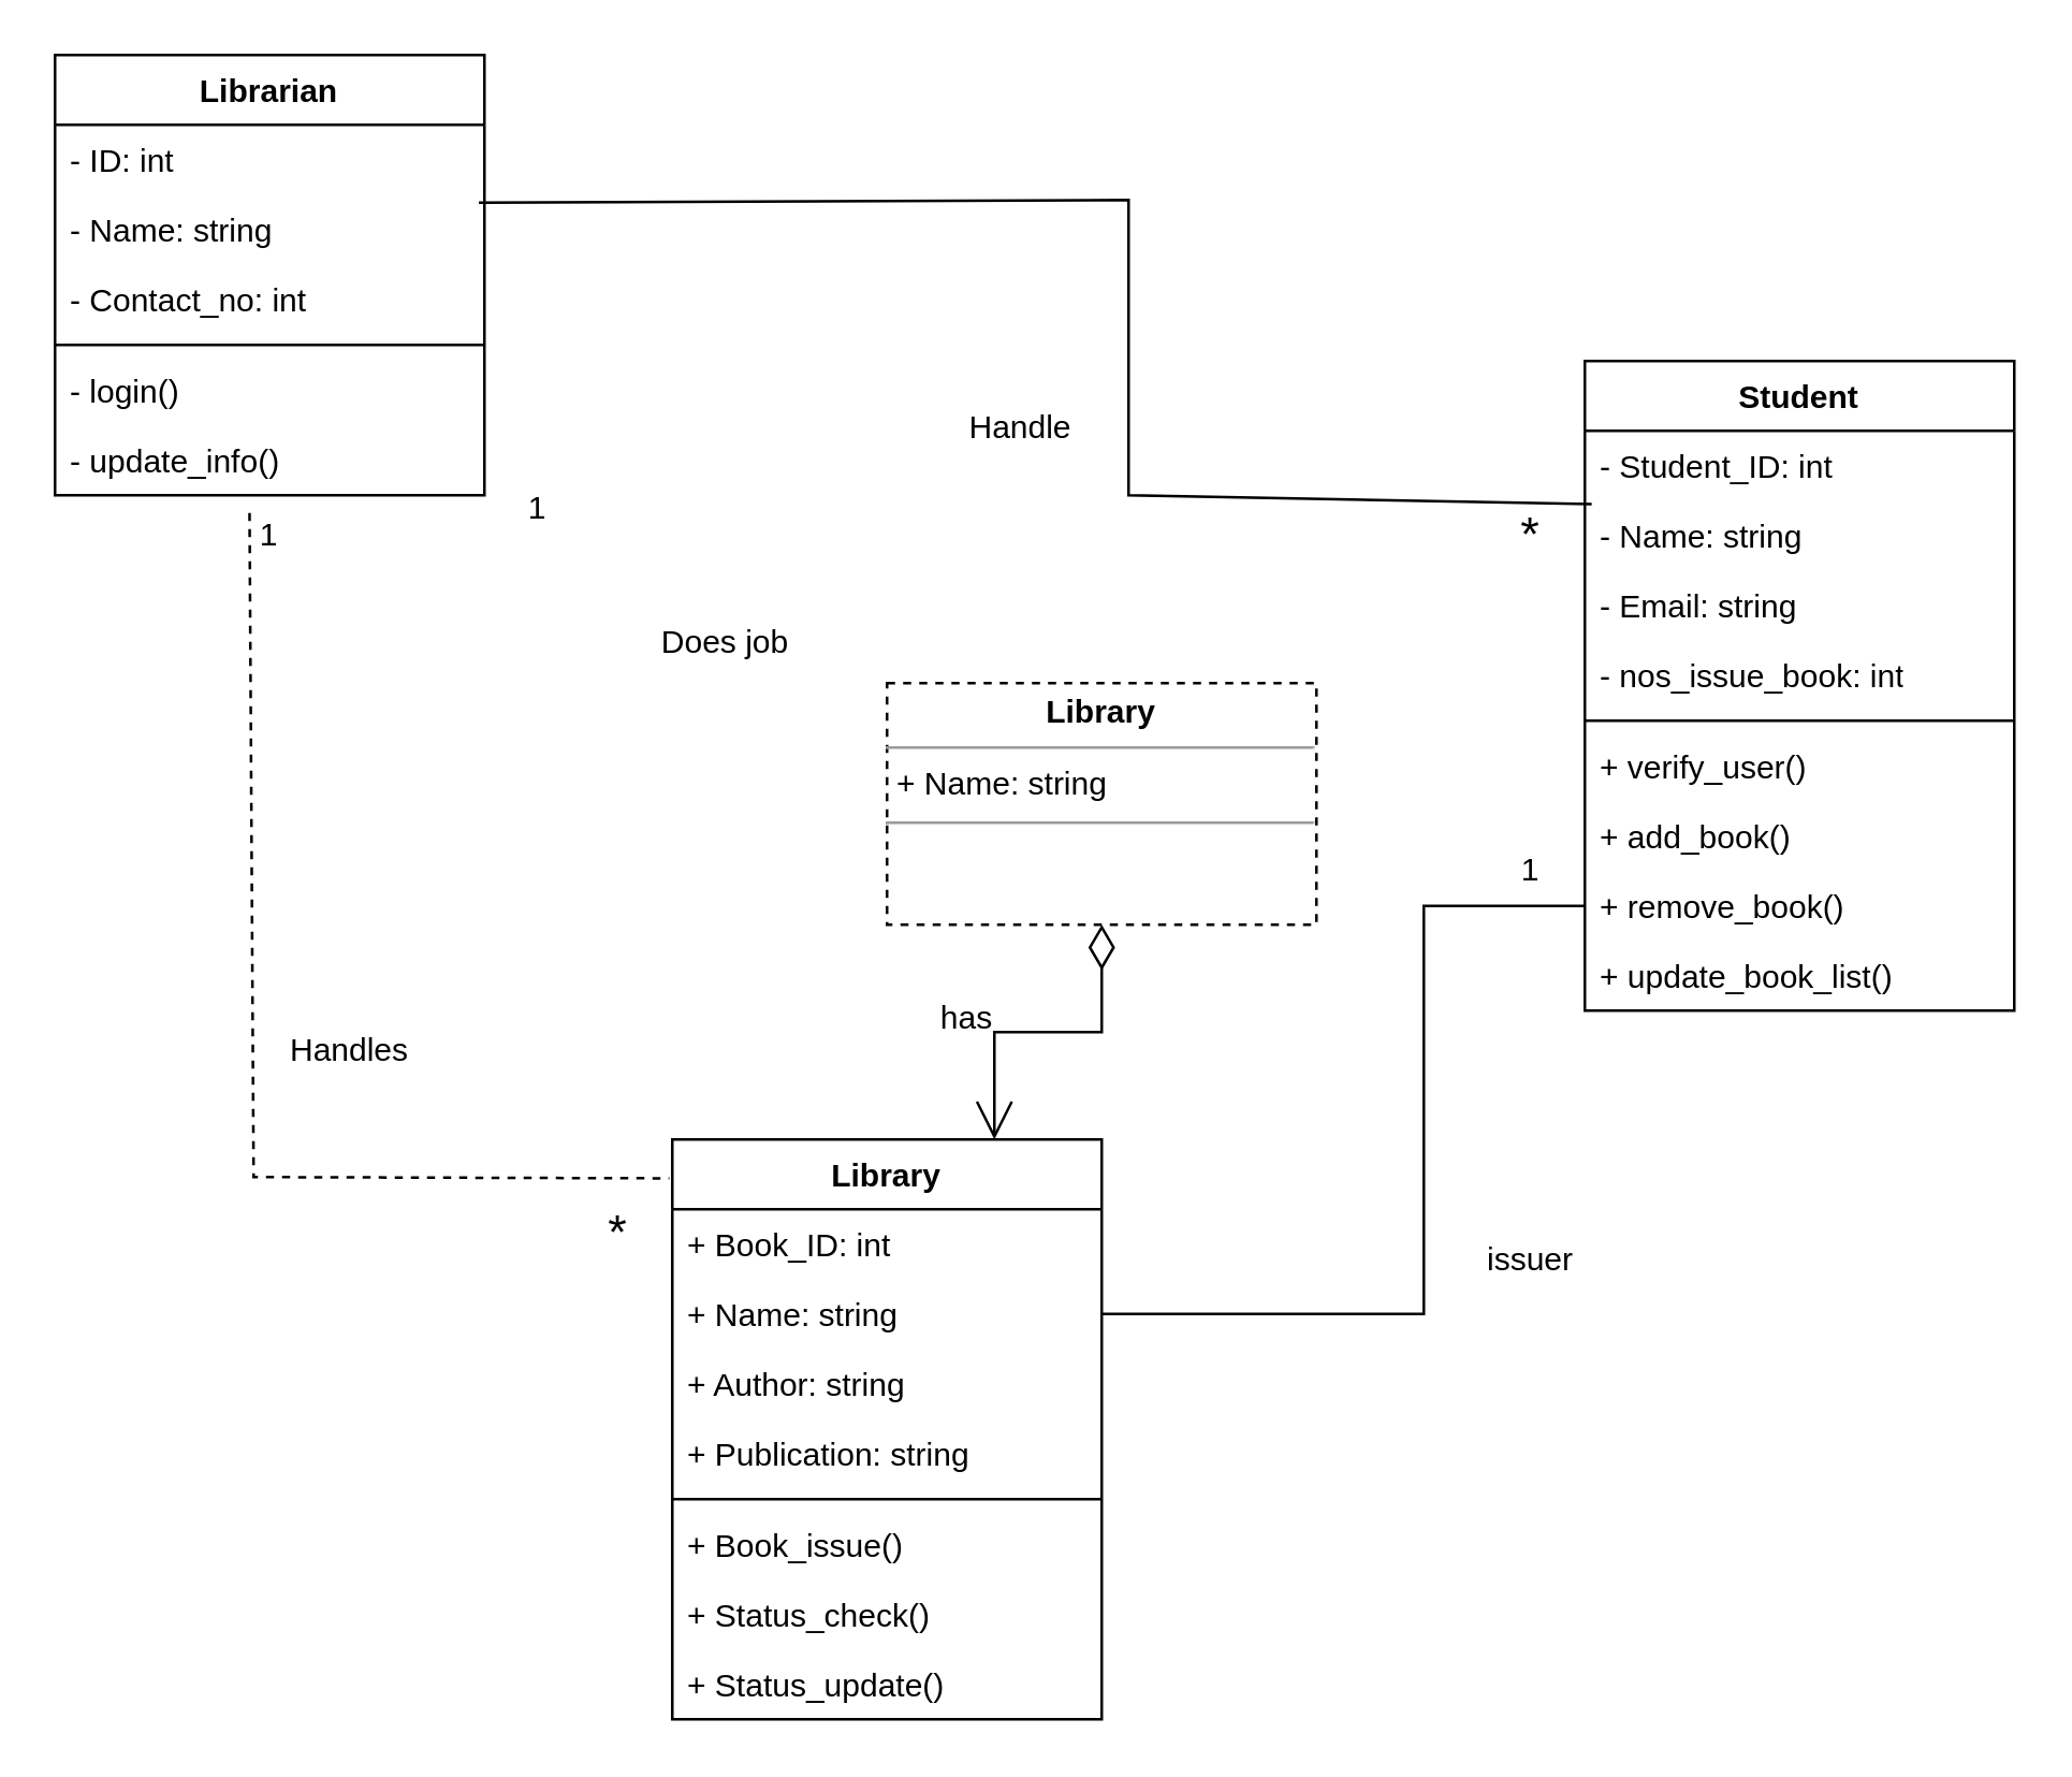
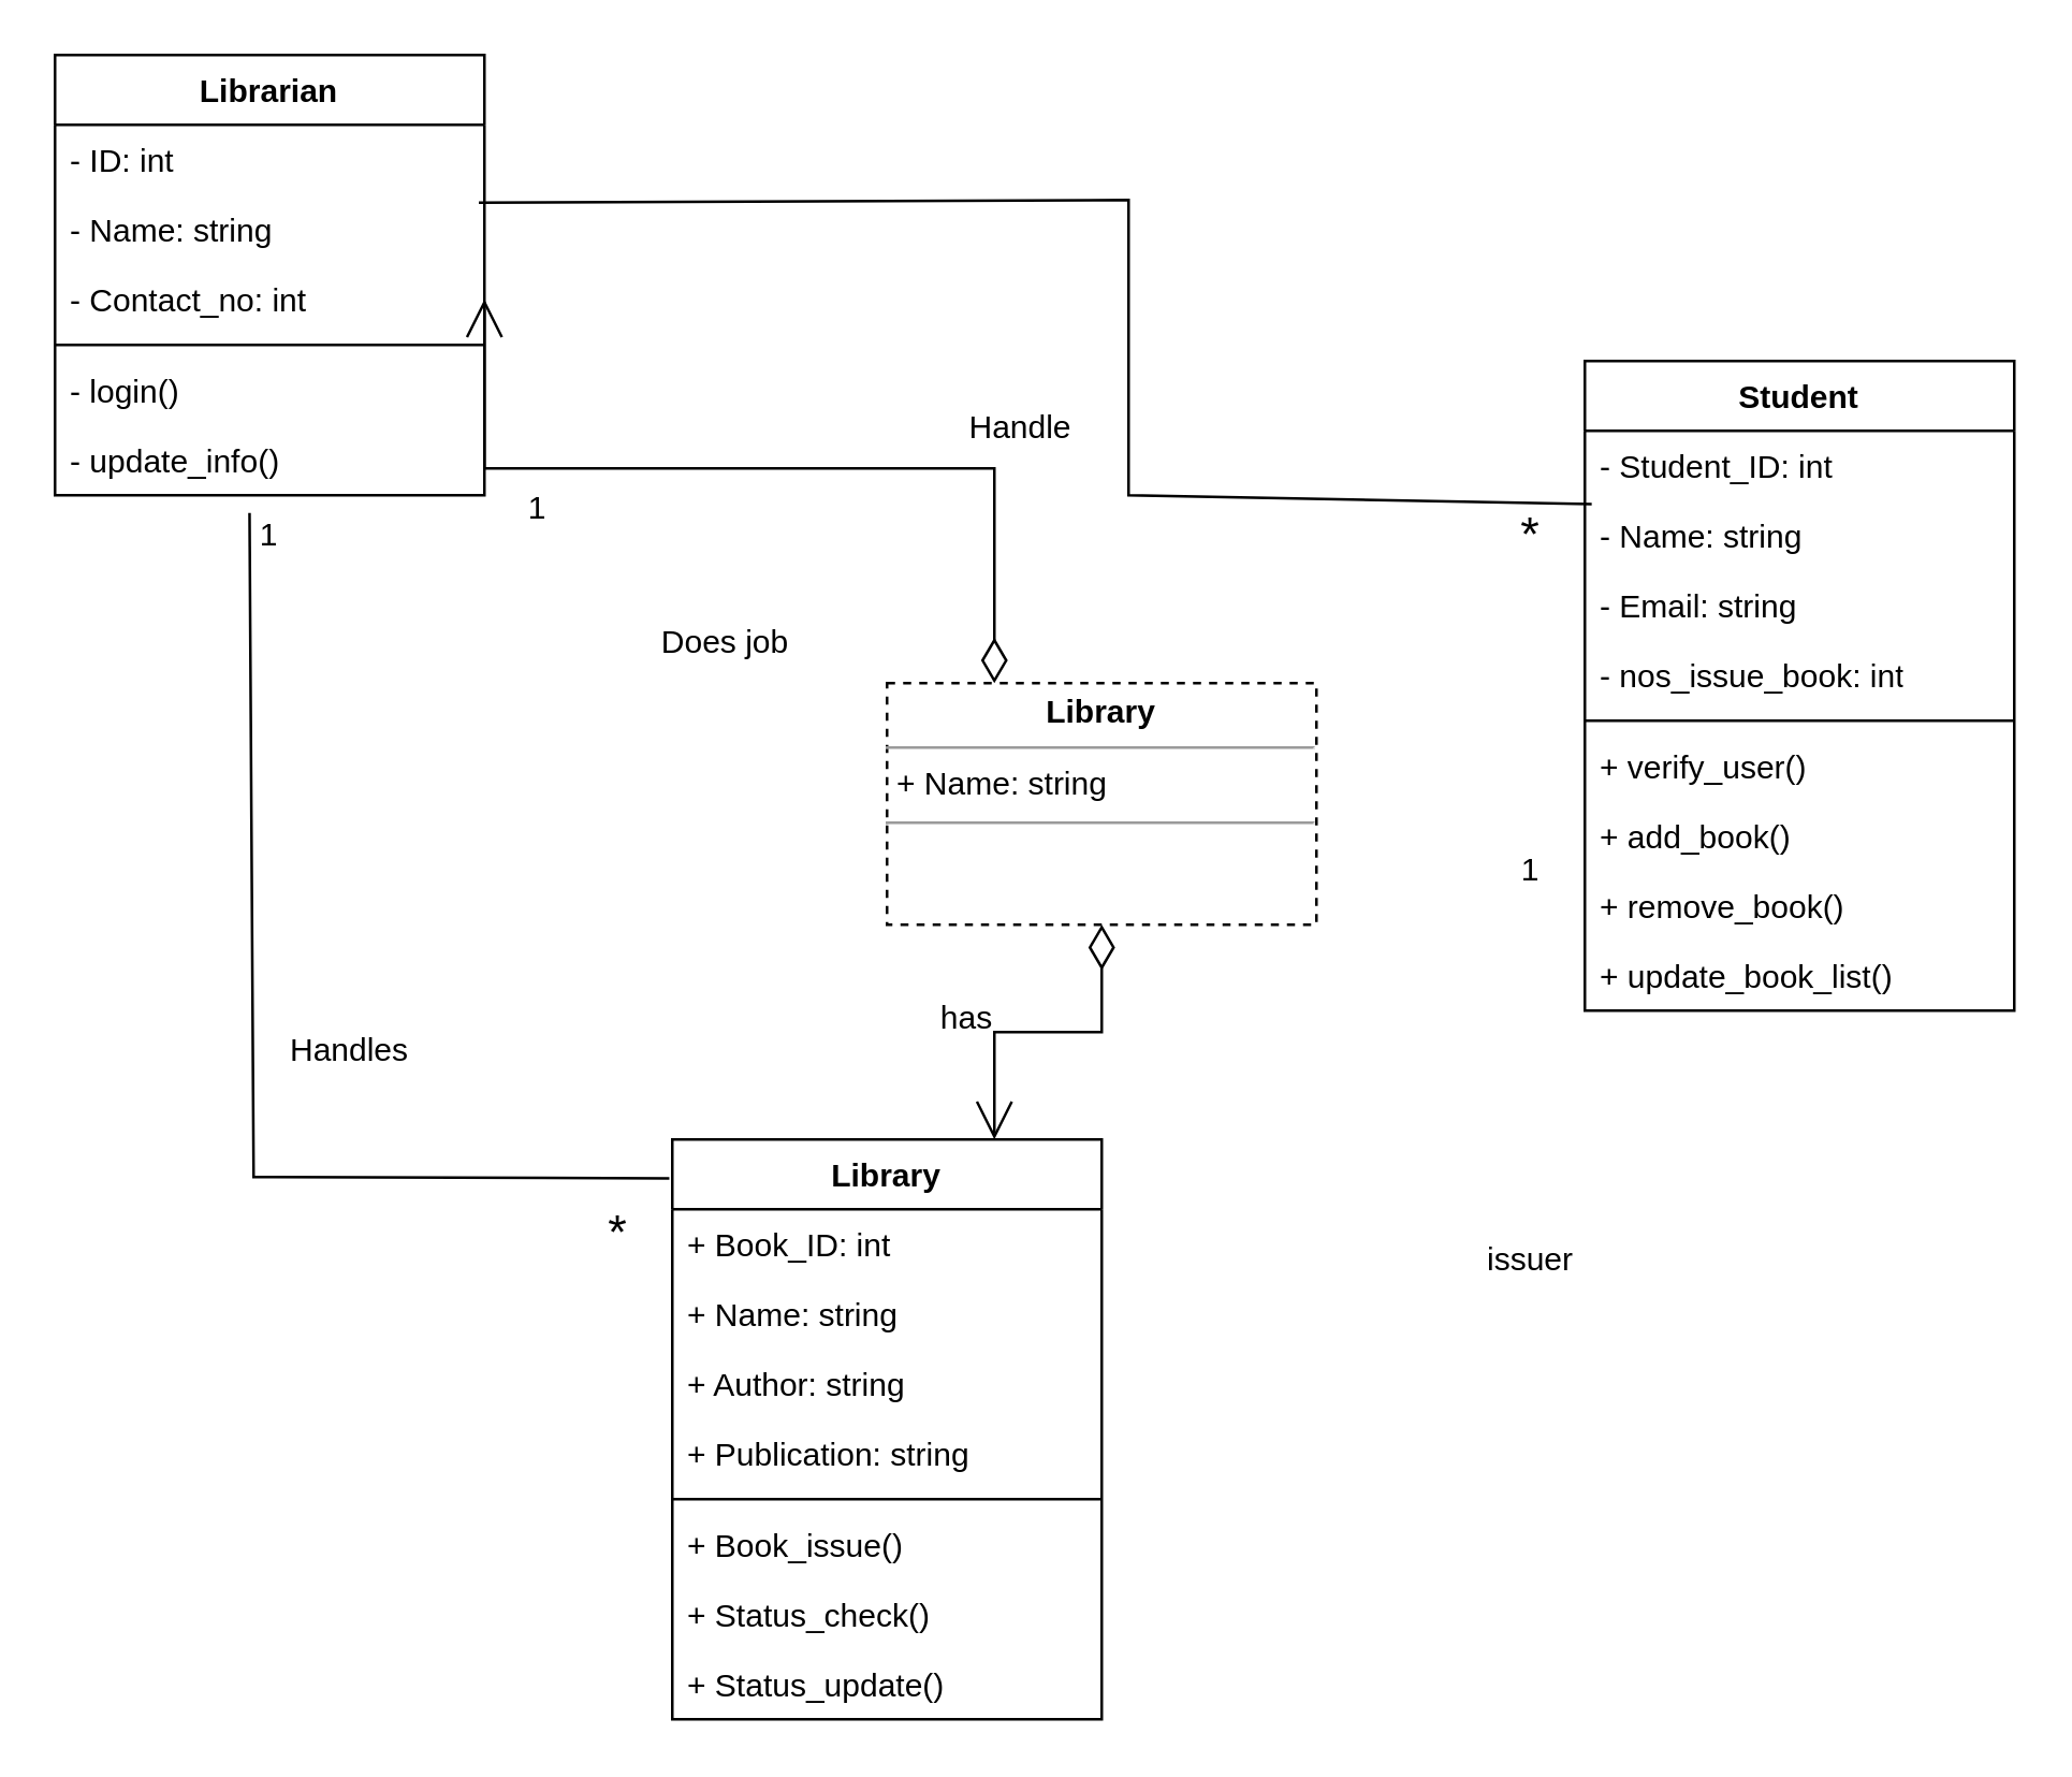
+ <mxCell id="41" value="" style="endArrow=open;html=1;endSize=12;startArrow=diamondThin;startSize=14;startFill=0;edgeStyle=orthogonalEdgeStyle;align=left;verticalAlign=bottom;rounded=0;entryX=1;entryY=0.5;entryDx=0;entryDy=0;exitX=0.25;exitY=0;exitDx=0;exitDy=0;" parent="1" source="28" target="5" edge="1"><mxGeometry x="-0.333" y="100" relative="1" as="geometry"><mxPoint x="430" y="364" as="sourcePoint" /><mxPoint x="390" y="444" as="targetPoint" /><mxPoint x="60" y="-20" as="offset" /><Array as="points"><mxPoint x="370" y="174" /><mxPoint x="180" y="174" /></Array></mxGeometry></mxCell>
- <mxCell id="29" value="" style="endArrow=none;html=1;rounded=0;entryX=-0.007;entryY=0.067;entryDx=0;entryDy=0;entryPerimeter=0;exitX=0.453;exitY=1.254;exitDx=0;exitDy=0;exitPerimeter=0;dashed=1;" parent="1" target="19" edge="1" source="8"><mxGeometry width="50" height="50" relative="1" as="geometry"><mxPoint x="94" y="294" as="sourcePoint" /><mxPoint x="470" y="314" as="targetPoint" /><Array as="points"><mxPoint x="94" y="438" /></Array></mxGeometry></mxCell>
+ <mxCell id="29" value="" style="endArrow=none;html=1;rounded=0;entryX=-0.007;entryY=0.067;entryDx=0;entryDy=0;entryPerimeter=0;exitX=0.453;exitY=1.254;exitDx=0;exitDy=0;exitPerimeter=0;" parent="1" target="19" edge="1" source="8"><mxGeometry width="50" height="50" relative="1" as="geometry"><mxPoint x="94" y="294" as="sourcePoint" /><mxPoint x="470" y="314" as="targetPoint" /><Array as="points"><mxPoint x="94" y="438" /></Array></mxGeometry></mxCell>
- <mxCell id="37" value="" style="endArrow=none;html=1;rounded=0;entryX=0;entryY=0.5;entryDx=0;entryDy=0;exitX=1;exitY=0.5;exitDx=0;exitDy=0;" parent="1" source="21" target="17" edge="1"><mxGeometry width="50" height="50" relative="1" as="geometry"><mxPoint x="450" y="374" as="sourcePoint" /><mxPoint x="500" y="324" as="targetPoint" /><Array as="points"><mxPoint x="530" y="489" /><mxPoint x="530" y="337" /></Array></mxGeometry></mxCell>
